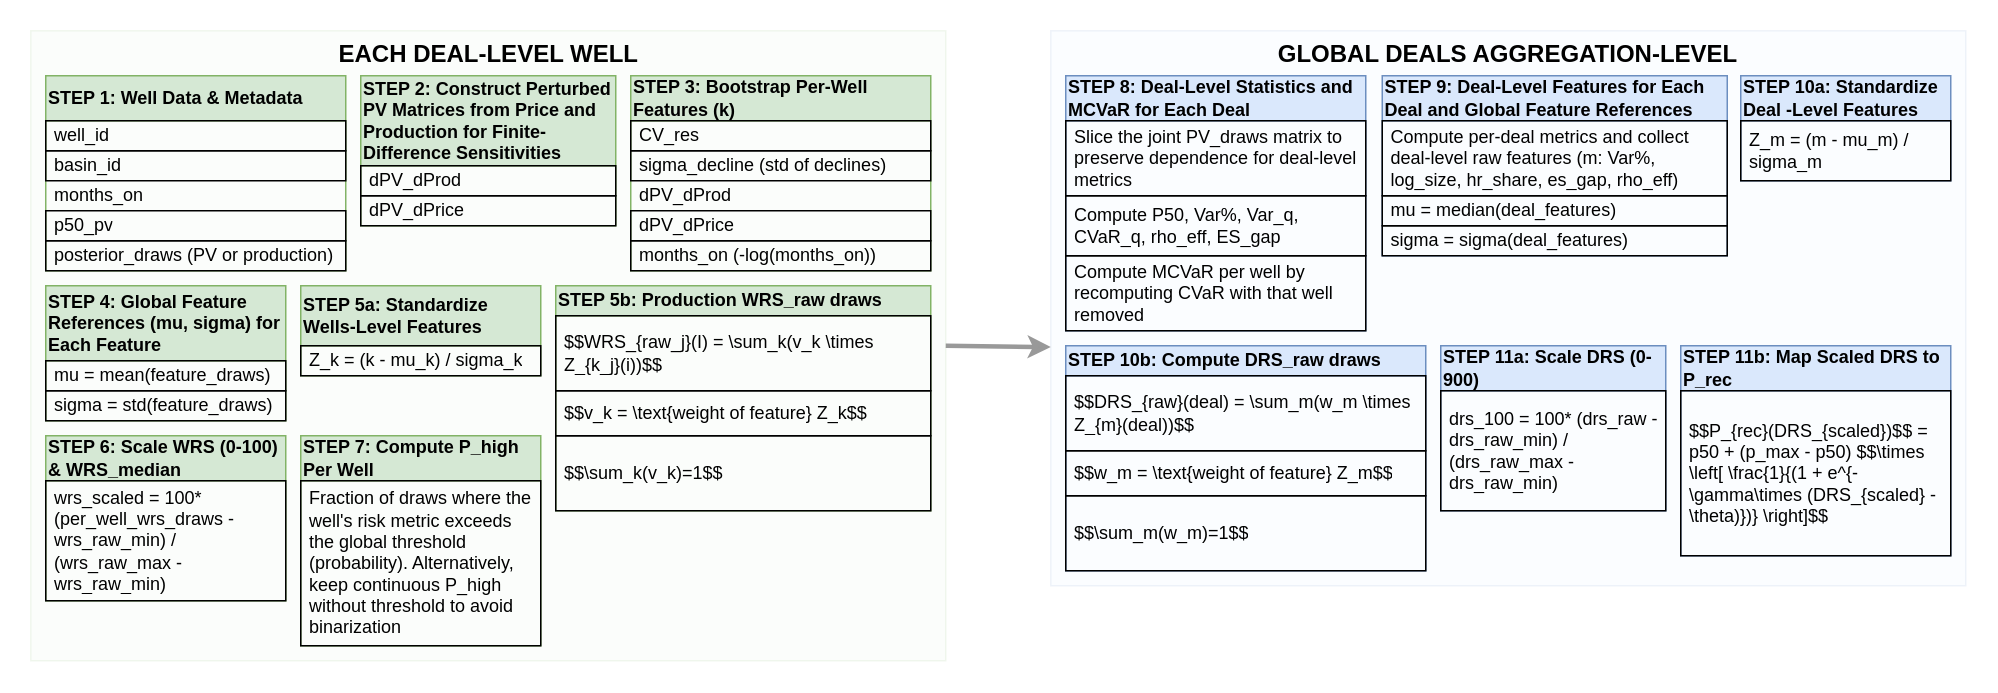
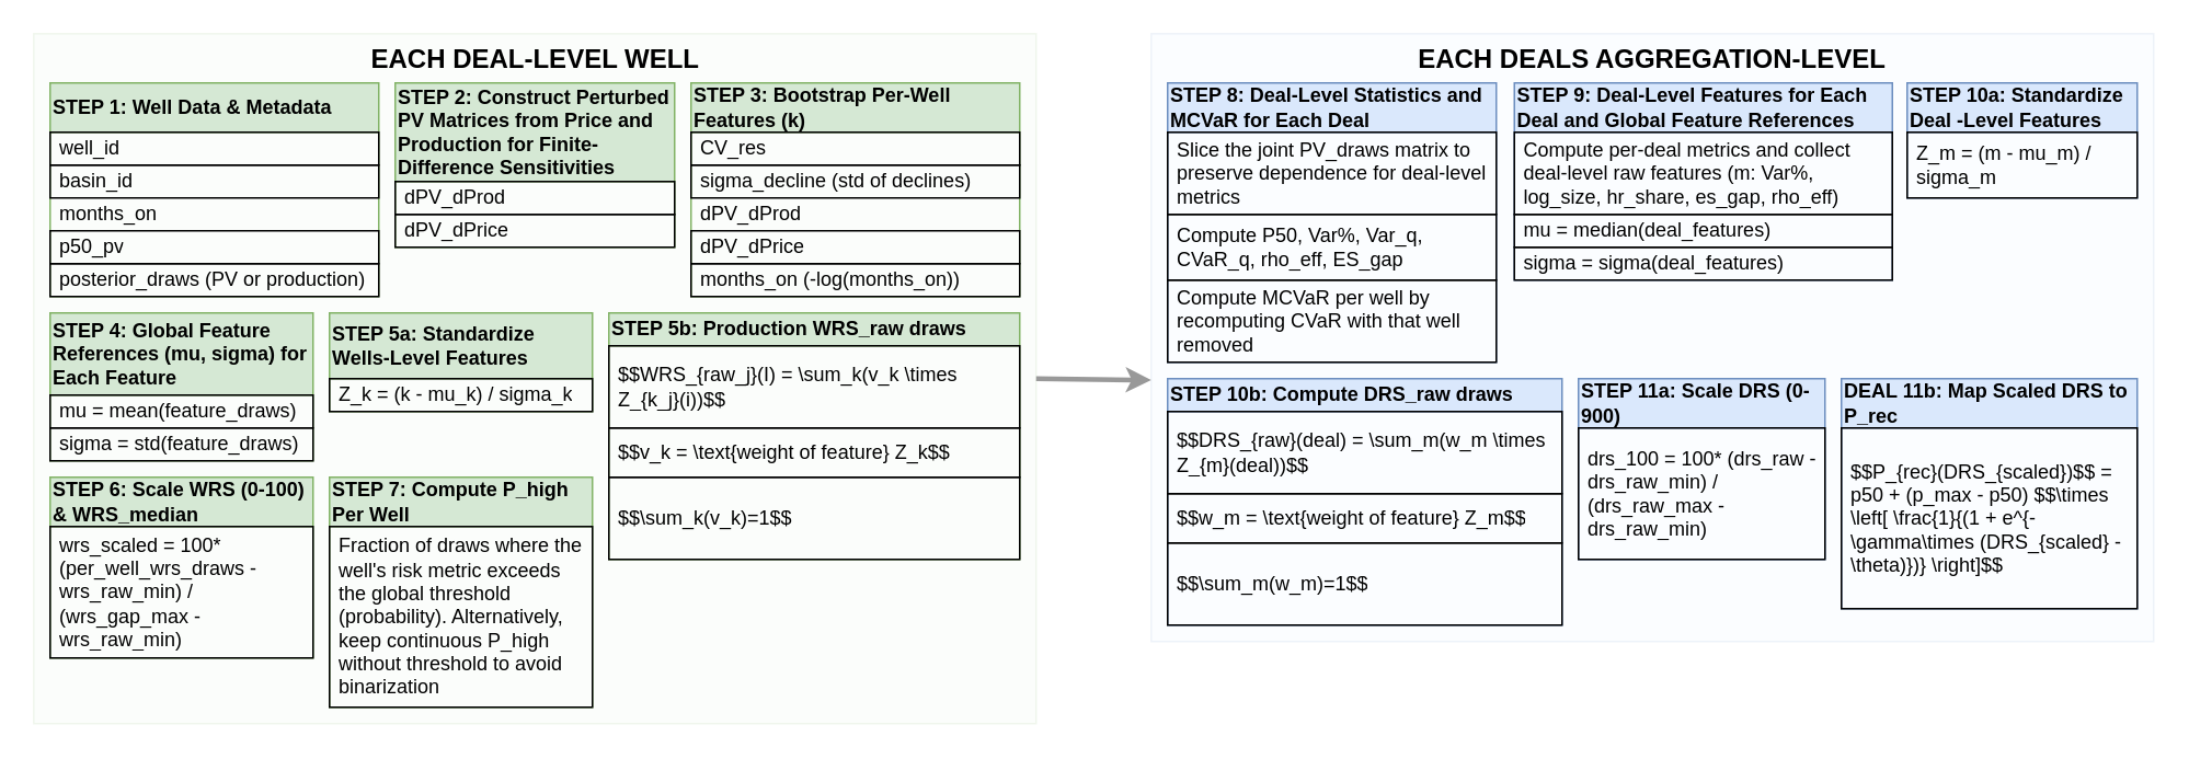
- <mxCell id="50" value="&lt;b&gt;&lt;font style=&quot;font-size: 16px;&quot;&gt;GLOBAL DEALS AGGREGATION-LEVEL&lt;/font&gt;&lt;/b&gt;" style="text;html=1;align=center;verticalAlign=middle;whiteSpace=wrap;rounded=0;" vertex="1" parent="1"><mxGeometry x="850" y="20" width="310" height="30" as="geometry" /></mxCell>
+ <mxCell id="50" value="&lt;b&gt;&lt;font style=&quot;font-size: 16px;&quot;&gt;EACH DEALS AGGREGATION-LEVEL&lt;/font&gt;&lt;/b&gt;" style="text;html=1;align=center;verticalAlign=middle;whiteSpace=wrap;rounded=0;" vertex="1" parent="1"><mxGeometry x="850" y="20" width="310" height="30" as="geometry" /></mxCell>
- <mxCell id="48" value="&lt;b&gt;STEP 11b: Map Scaled DRS to P_rec&lt;/b&gt;" style="swimlane;fontStyle=0;childLayout=stackLayout;horizontal=1;startSize=30;horizontalStack=0;resizeParent=1;resizeParentMax=0;resizeLast=0;collapsible=1;marginBottom=0;whiteSpace=wrap;html=1;align=left;fillColor=#dae8fc;strokeColor=#6c8ebf;" vertex="1" parent="1"><mxGeometry x="1120" y="230" width="180" height="140" as="geometry" /></mxCell>
+ <mxCell id="48" value="&lt;b&gt;DEAL 11b: Map Scaled DRS to P_rec&lt;/b&gt;" style="swimlane;fontStyle=0;childLayout=stackLayout;horizontal=1;startSize=30;horizontalStack=0;resizeParent=1;resizeParentMax=0;resizeLast=0;collapsible=1;marginBottom=0;whiteSpace=wrap;html=1;align=left;fillColor=#dae8fc;strokeColor=#6c8ebf;" vertex="1" parent="1"><mxGeometry x="1120" y="230" width="180" height="140" as="geometry" /></mxCell>
- <mxCell id="29" value="wrs_scaled = 100* (per_well_wrs_draws - wrs_raw_min) / (wrs_raw_max - wrs_raw_min)" style="text;strokeColor=default;fillColor=none;align=left;verticalAlign=middle;spacingLeft=4;spacingRight=4;overflow=hidden;points=[[0,0.5],[1,0.5]];portConstraint=eastwest;rotatable=0;whiteSpace=wrap;html=1;" parent="28" vertex="1"><mxGeometry y="30" width="160" height="80" as="geometry" /></mxCell>
+ <mxCell id="29" value="wrs_scaled = 100* (per_well_wrs_draws - wrs_raw_min) / (wrs_gap_max - wrs_raw_min)" style="text;strokeColor=default;fillColor=none;align=left;verticalAlign=middle;spacingLeft=4;spacingRight=4;overflow=hidden;points=[[0,0.5],[1,0.5]];portConstraint=eastwest;rotatable=0;whiteSpace=wrap;html=1;" parent="28" vertex="1"><mxGeometry y="30" width="160" height="80" as="geometry" /></mxCell>
